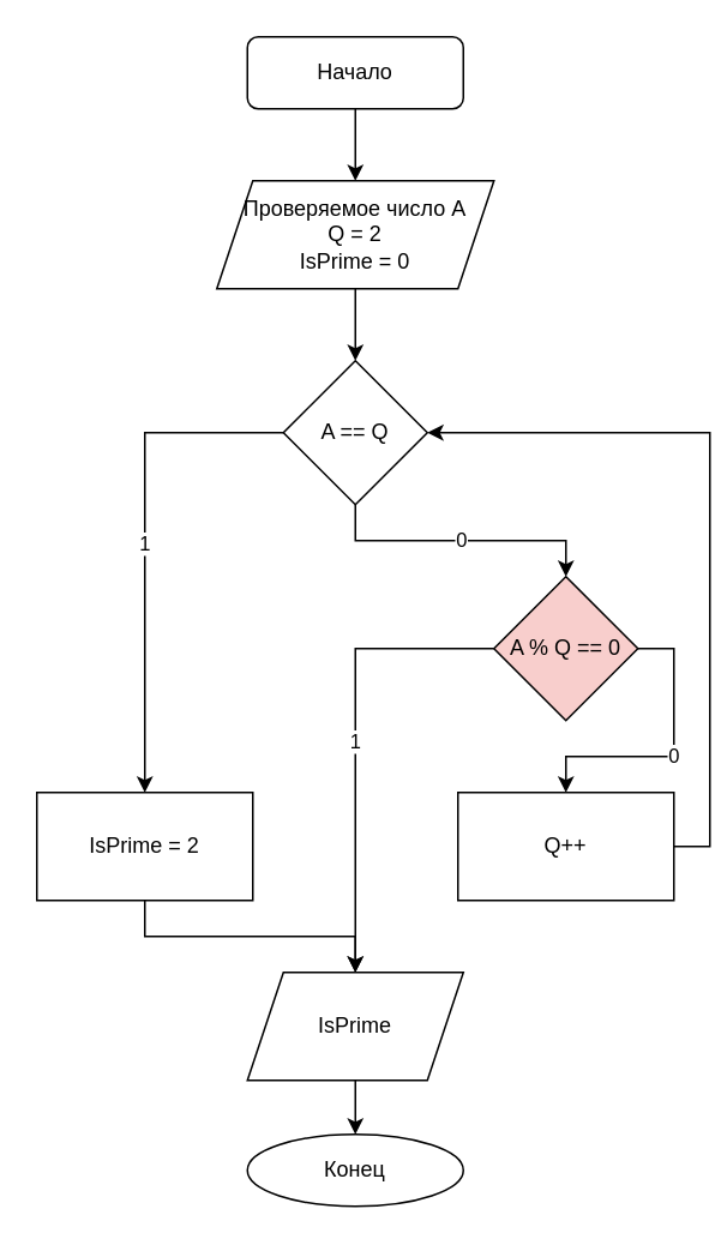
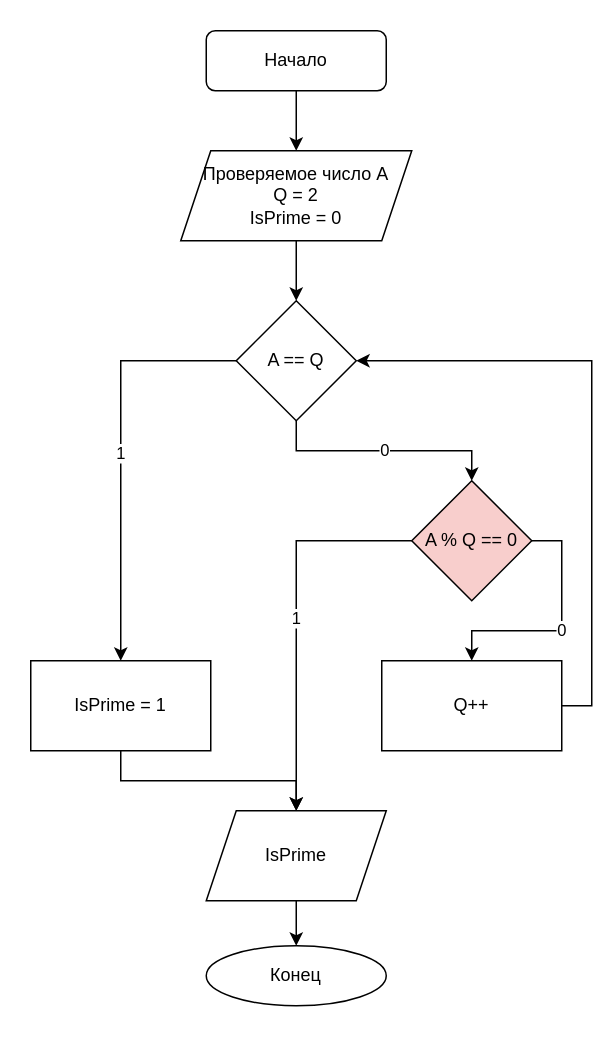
- <mxCell id="13" value="IsPrime = 2" style="whiteSpace=wrap;html=1;" vertex="1" parent="1"><mxGeometry x="20" y="440" width="120" height="60" as="geometry" /></mxCell>
+ <mxCell id="13" value="IsPrime = 1" style="whiteSpace=wrap;html=1;" vertex="1" parent="1"><mxGeometry x="20" y="440" width="120" height="60" as="geometry" /></mxCell>
